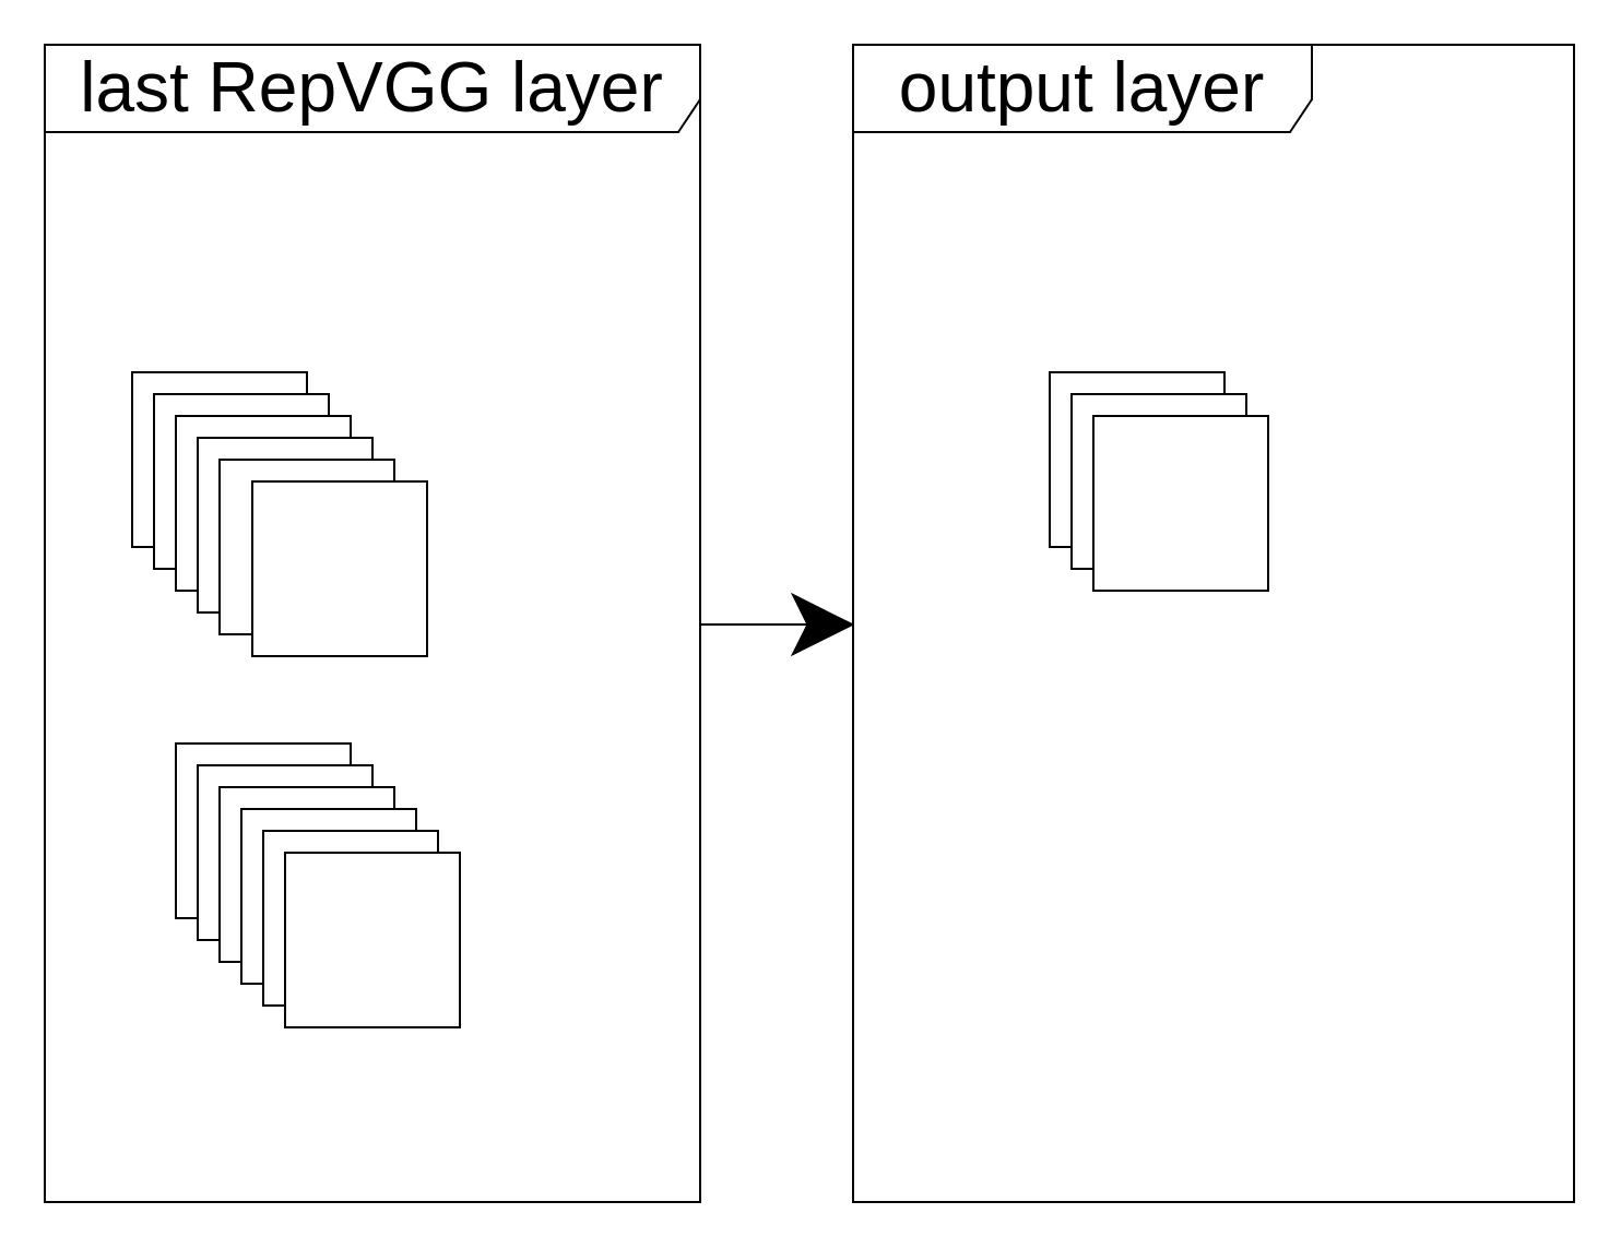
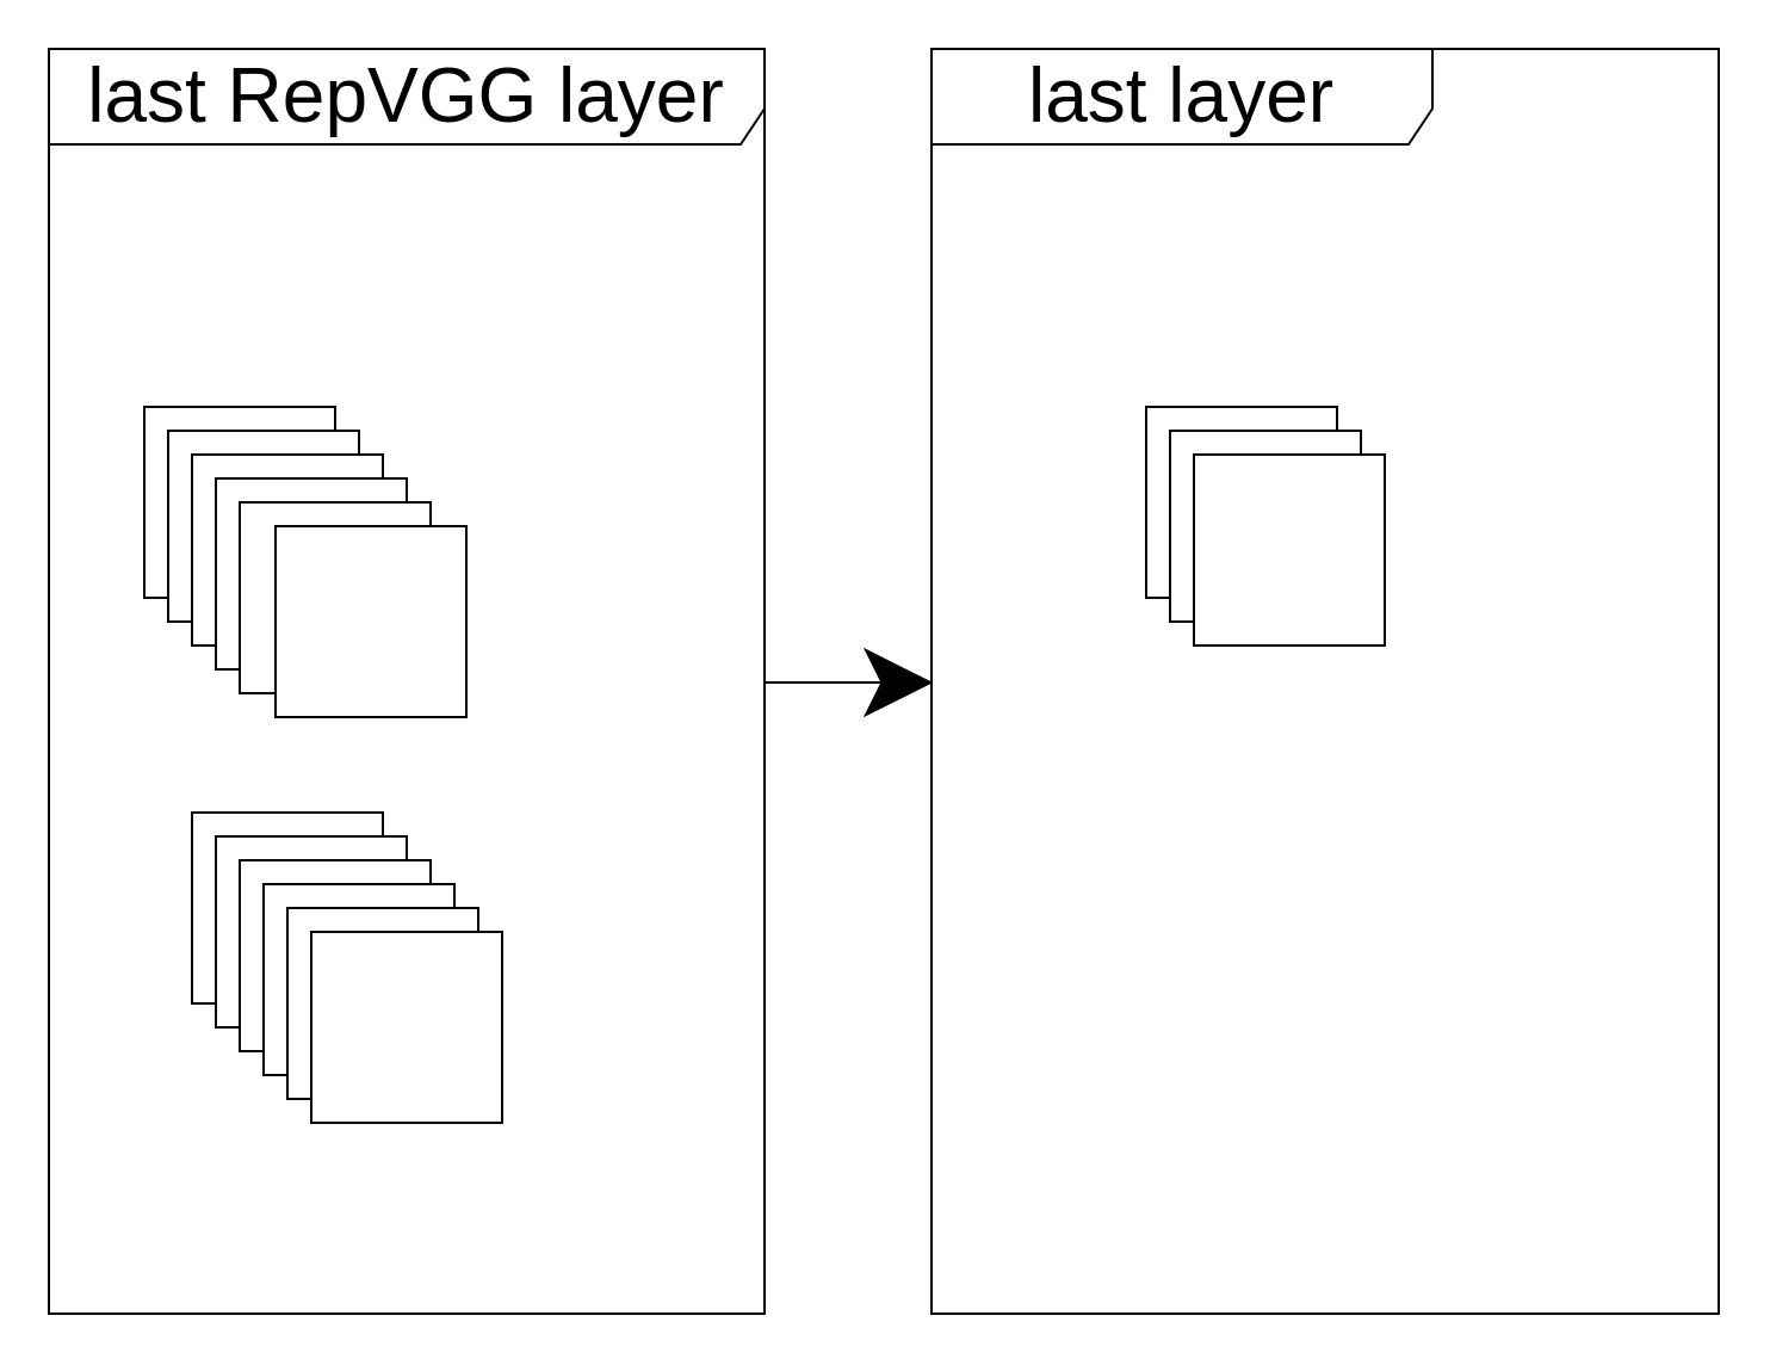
- <mxCell id="4" value="&lt;font style=&quot;font-size: 32px&quot;&gt;output layer&lt;/font&gt;" style="shape=umlFrame;whiteSpace=wrap;html=1;width=210;height=40;fontSize=32;" parent="1" vertex="1"><mxGeometry x="390" y="20" width="330" height="530" as="geometry" /></mxCell>
+ <mxCell id="4" value="&lt;font style=&quot;font-size: 32px&quot;&gt;last layer&lt;/font&gt;" style="shape=umlFrame;whiteSpace=wrap;html=1;width=210;height=40;fontSize=32;" parent="1" vertex="1"><mxGeometry x="390" y="20" width="330" height="530" as="geometry" /></mxCell>
